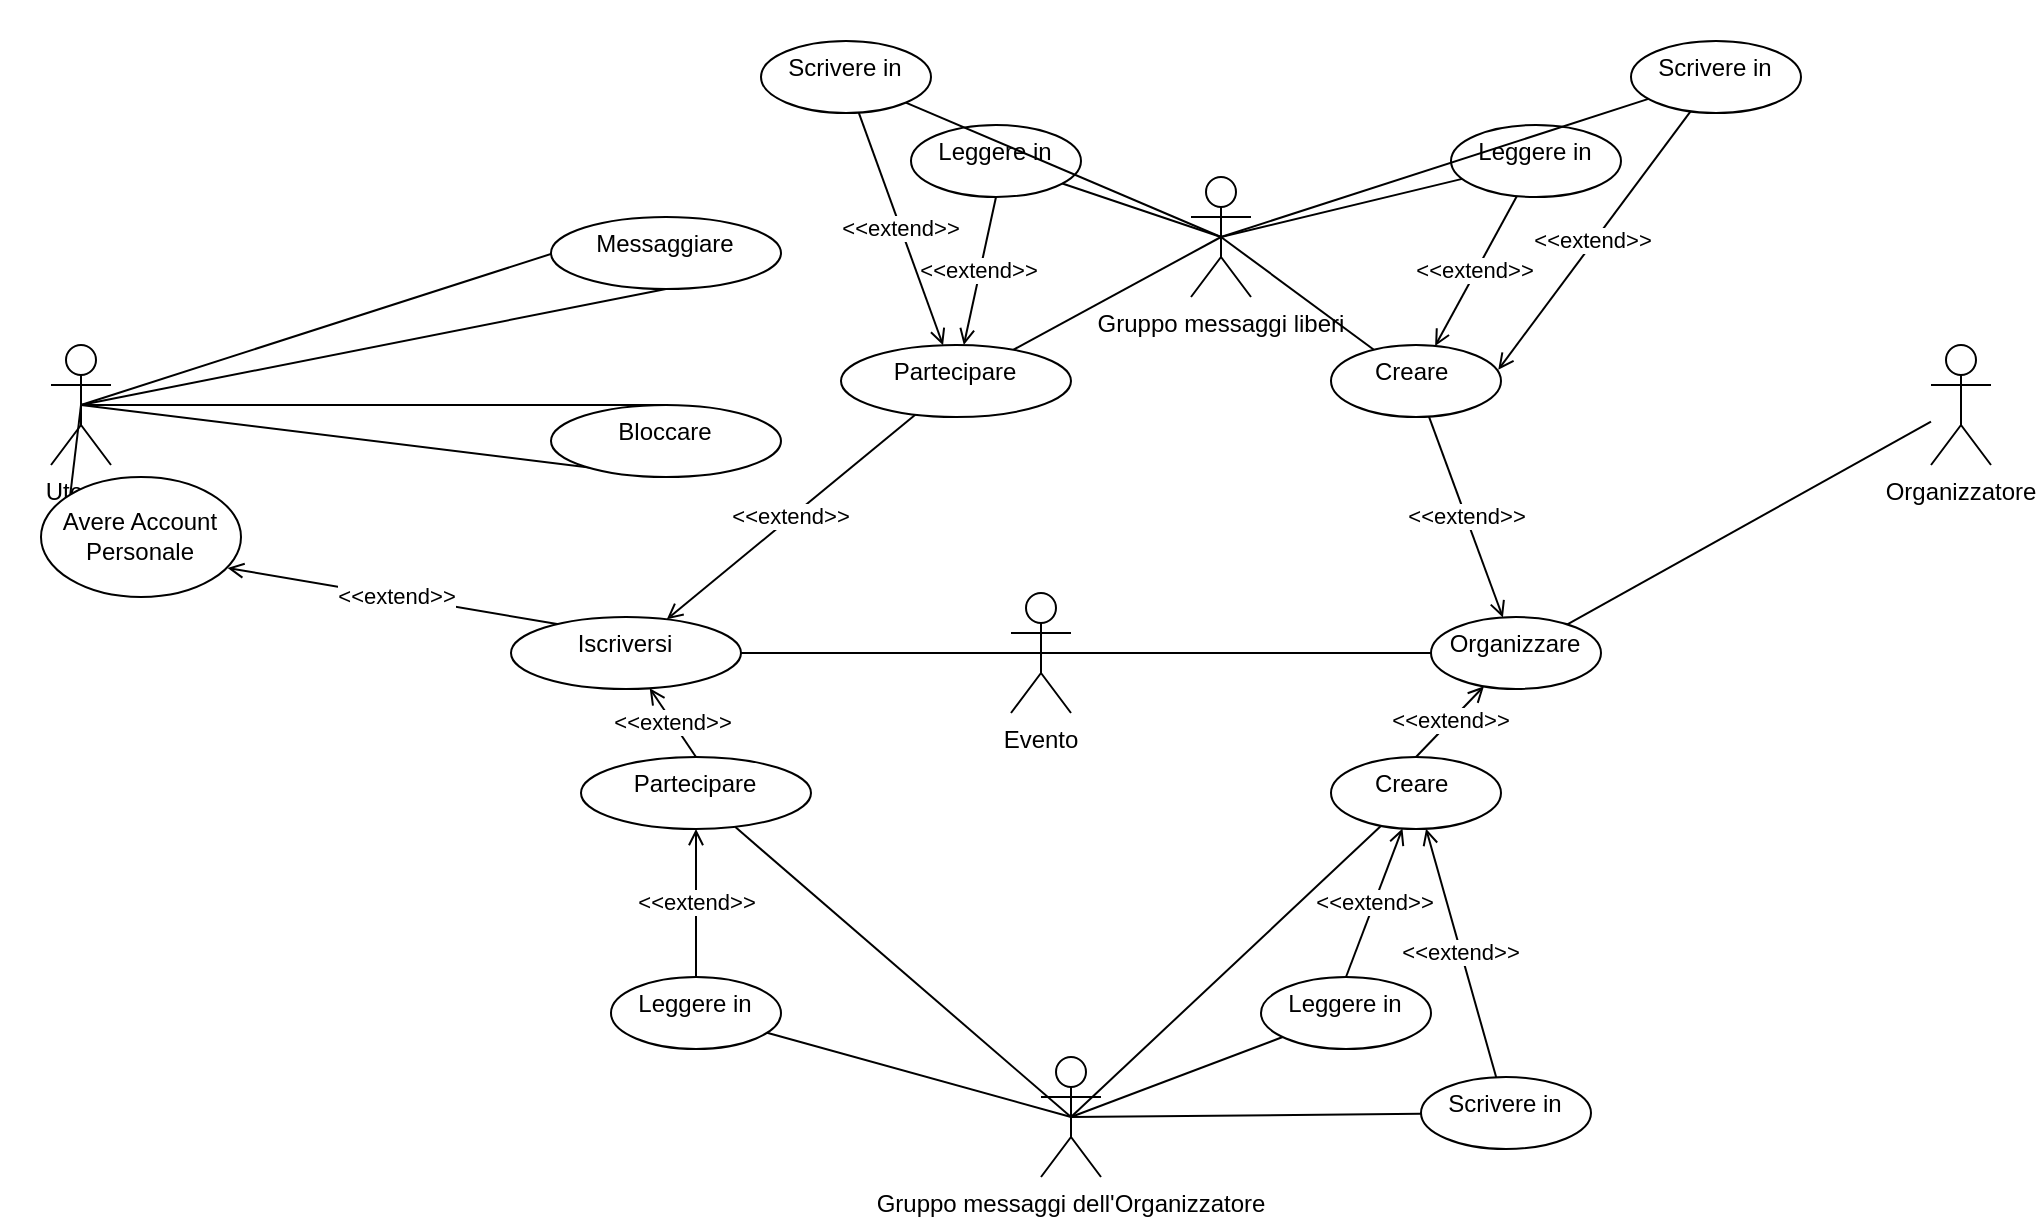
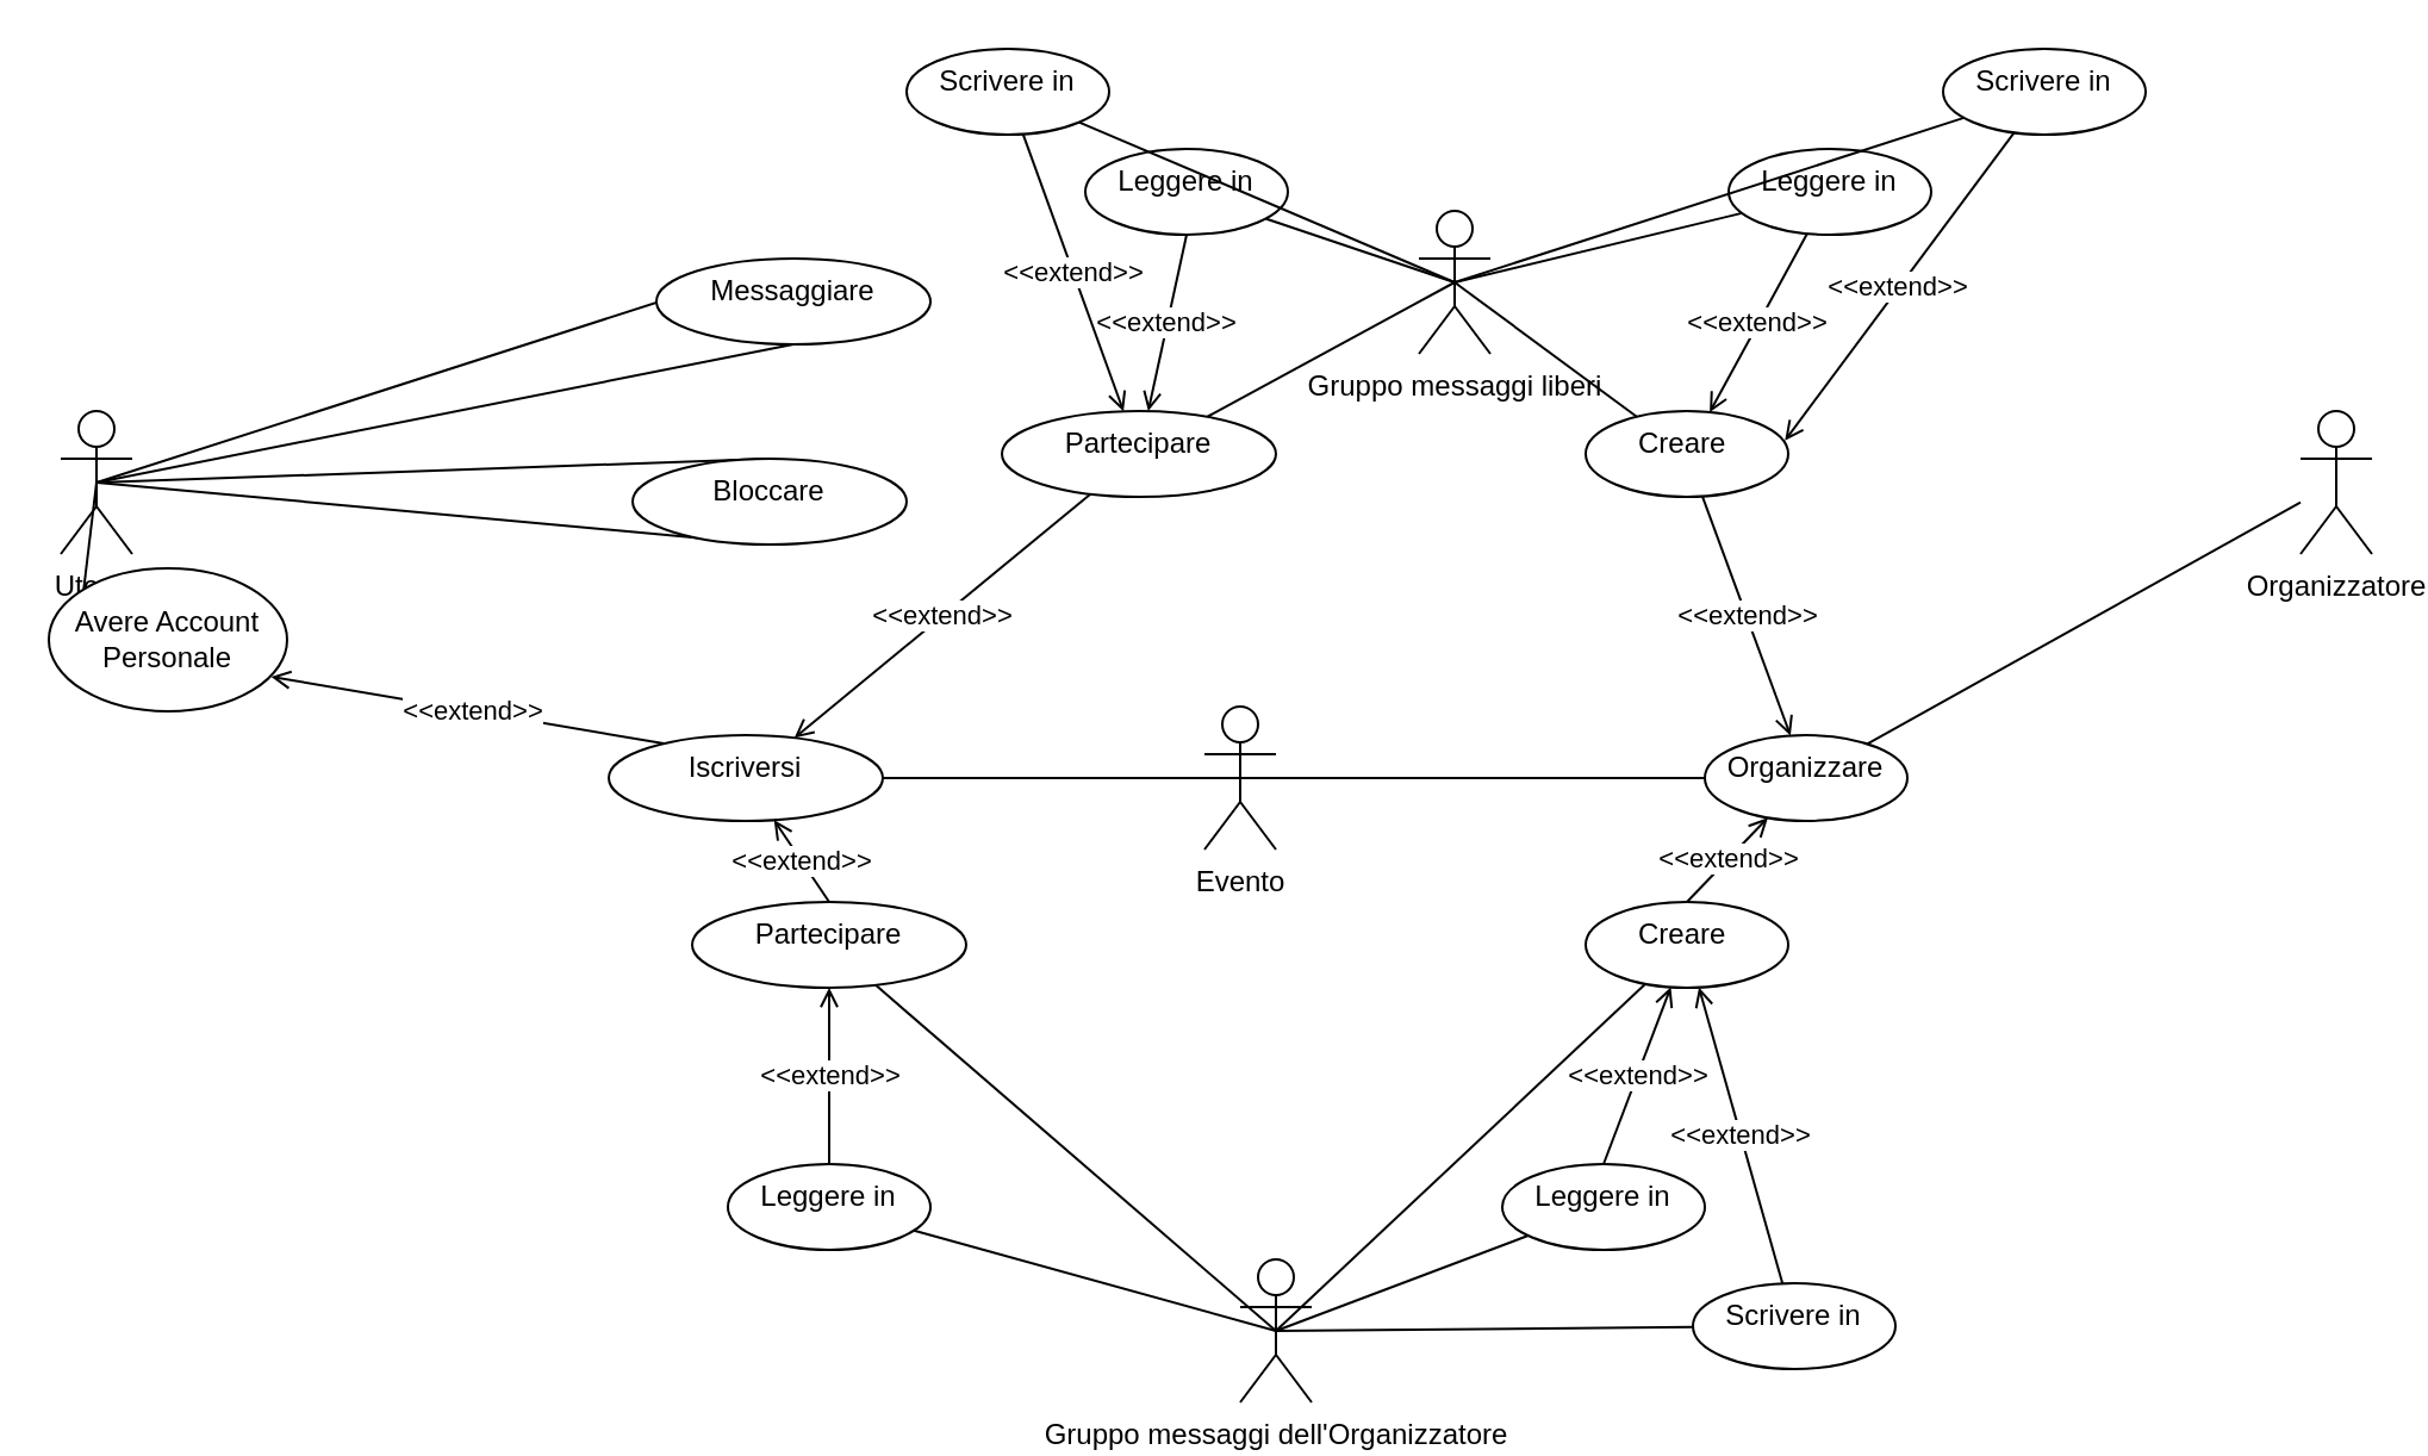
- <mxCell id="9" value="Bloccare" style="ellipse;whiteSpace=wrap;html=1;verticalAlign=top;" vertex="1" parent="1"><mxGeometry x="275" y="202" width="115" height="36" as="geometry" /></mxCell>
+ <mxCell id="9" value="Bloccare" style="ellipse;whiteSpace=wrap;html=1;verticalAlign=top;" vertex="1" parent="1"><mxGeometry x="265" y="192" width="115" height="36" as="geometry" /></mxCell>
